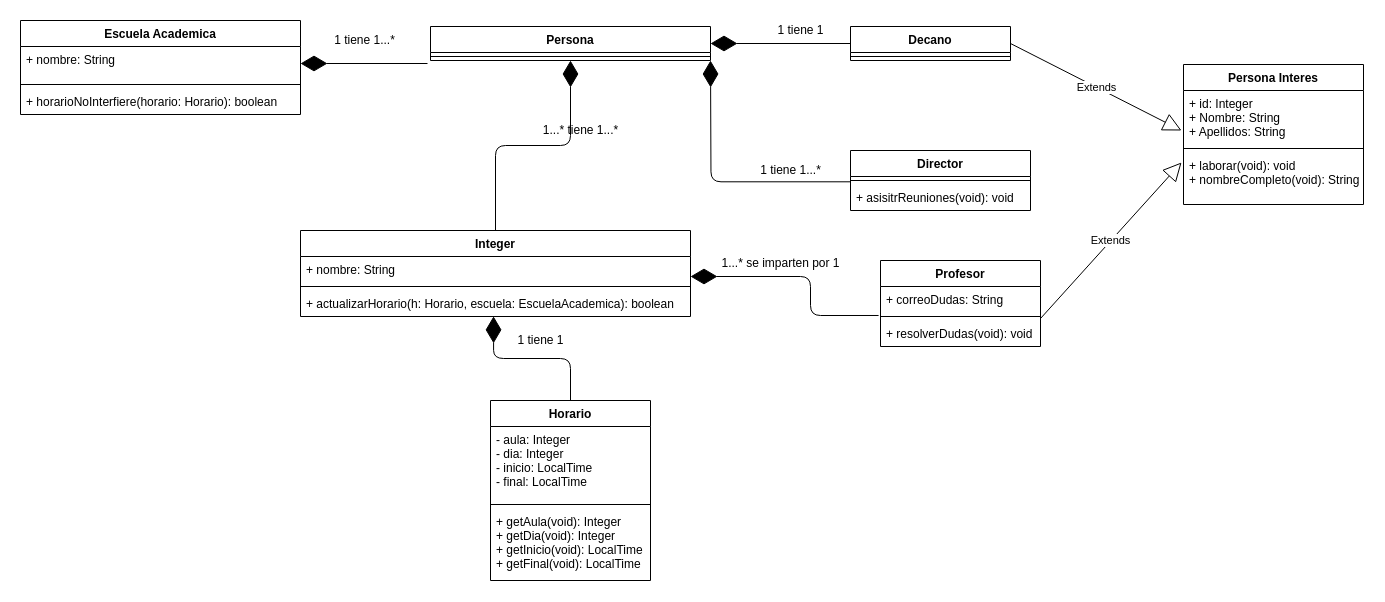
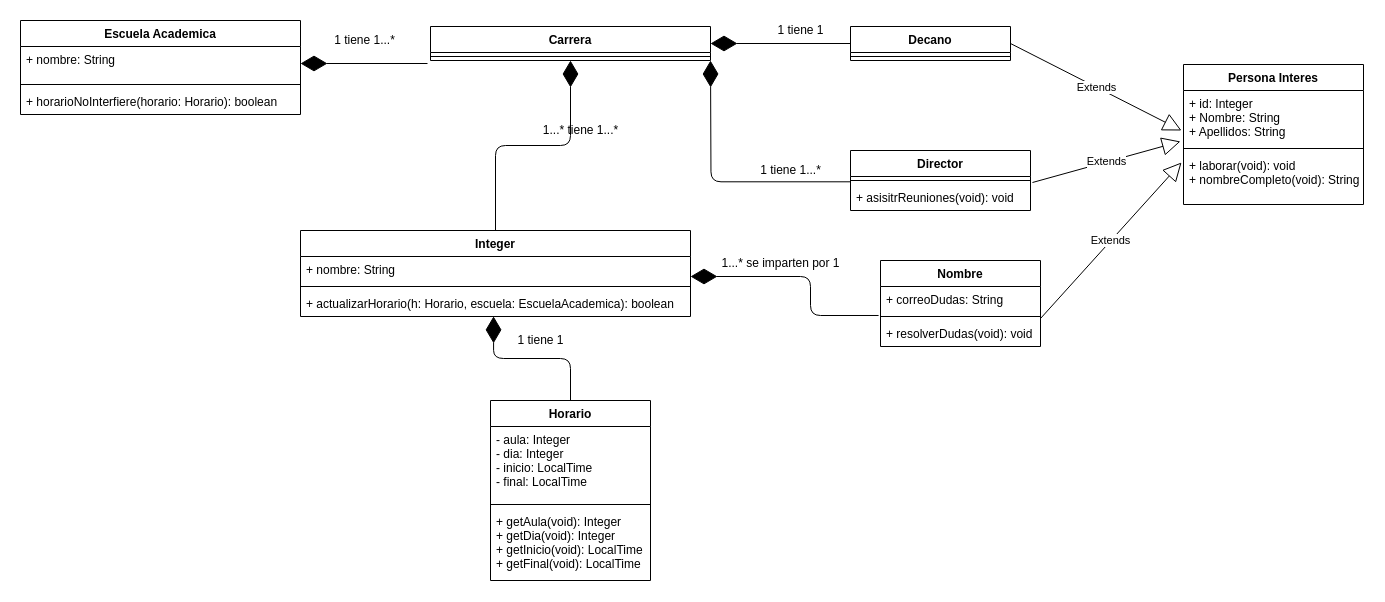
- <mxCell id="6" value="Persona" style="swimlane;fontStyle=1;align=center;verticalAlign=top;childLayout=stackLayout;horizontal=1;startSize=26;horizontalStack=0;resizeParent=1;resizeParentMax=0;resizeLast=0;collapsible=1;marginBottom=0;" parent="1" vertex="1"><mxGeometry x="430" y="26" width="280" height="34" as="geometry" /></mxCell>
+ <mxCell id="6" value="Carrera" style="swimlane;fontStyle=1;align=center;verticalAlign=top;childLayout=stackLayout;horizontal=1;startSize=26;horizontalStack=0;resizeParent=1;resizeParentMax=0;resizeLast=0;collapsible=1;marginBottom=0;" parent="1" vertex="1"><mxGeometry x="430" y="26" width="280" height="34" as="geometry" /></mxCell>
+ <mxCell id="30" value="Extends" style="endArrow=block;endSize=16;endFill=0;html=1;exitX=1.011;exitY=-0.077;exitDx=0;exitDy=0;exitPerimeter=0;entryX=-0.017;entryY=0.944;entryDx=0;entryDy=0;entryPerimeter=0;" parent="1" source="20" target="22" edge="1"><mxGeometry width="160" relative="1" as="geometry"><mxPoint x="1020" y="57" as="sourcePoint" /><mxPoint x="1183" y="150" as="targetPoint" /></mxGeometry></mxCell>
- <mxCell id="25" value="Profesor" style="swimlane;fontStyle=1;align=center;verticalAlign=top;childLayout=stackLayout;horizontal=1;startSize=26;horizontalStack=0;resizeParent=1;resizeParentMax=0;resizeLast=0;collapsible=1;marginBottom=0;" parent="1" vertex="1"><mxGeometry x="880" y="260" width="160" height="86" as="geometry" /></mxCell>
+ <mxCell id="25" value="Nombre" style="swimlane;fontStyle=1;align=center;verticalAlign=top;childLayout=stackLayout;horizontal=1;startSize=26;horizontalStack=0;resizeParent=1;resizeParentMax=0;resizeLast=0;collapsible=1;marginBottom=0;" parent="1" vertex="1"><mxGeometry x="880" y="260" width="160" height="86" as="geometry" /></mxCell>
